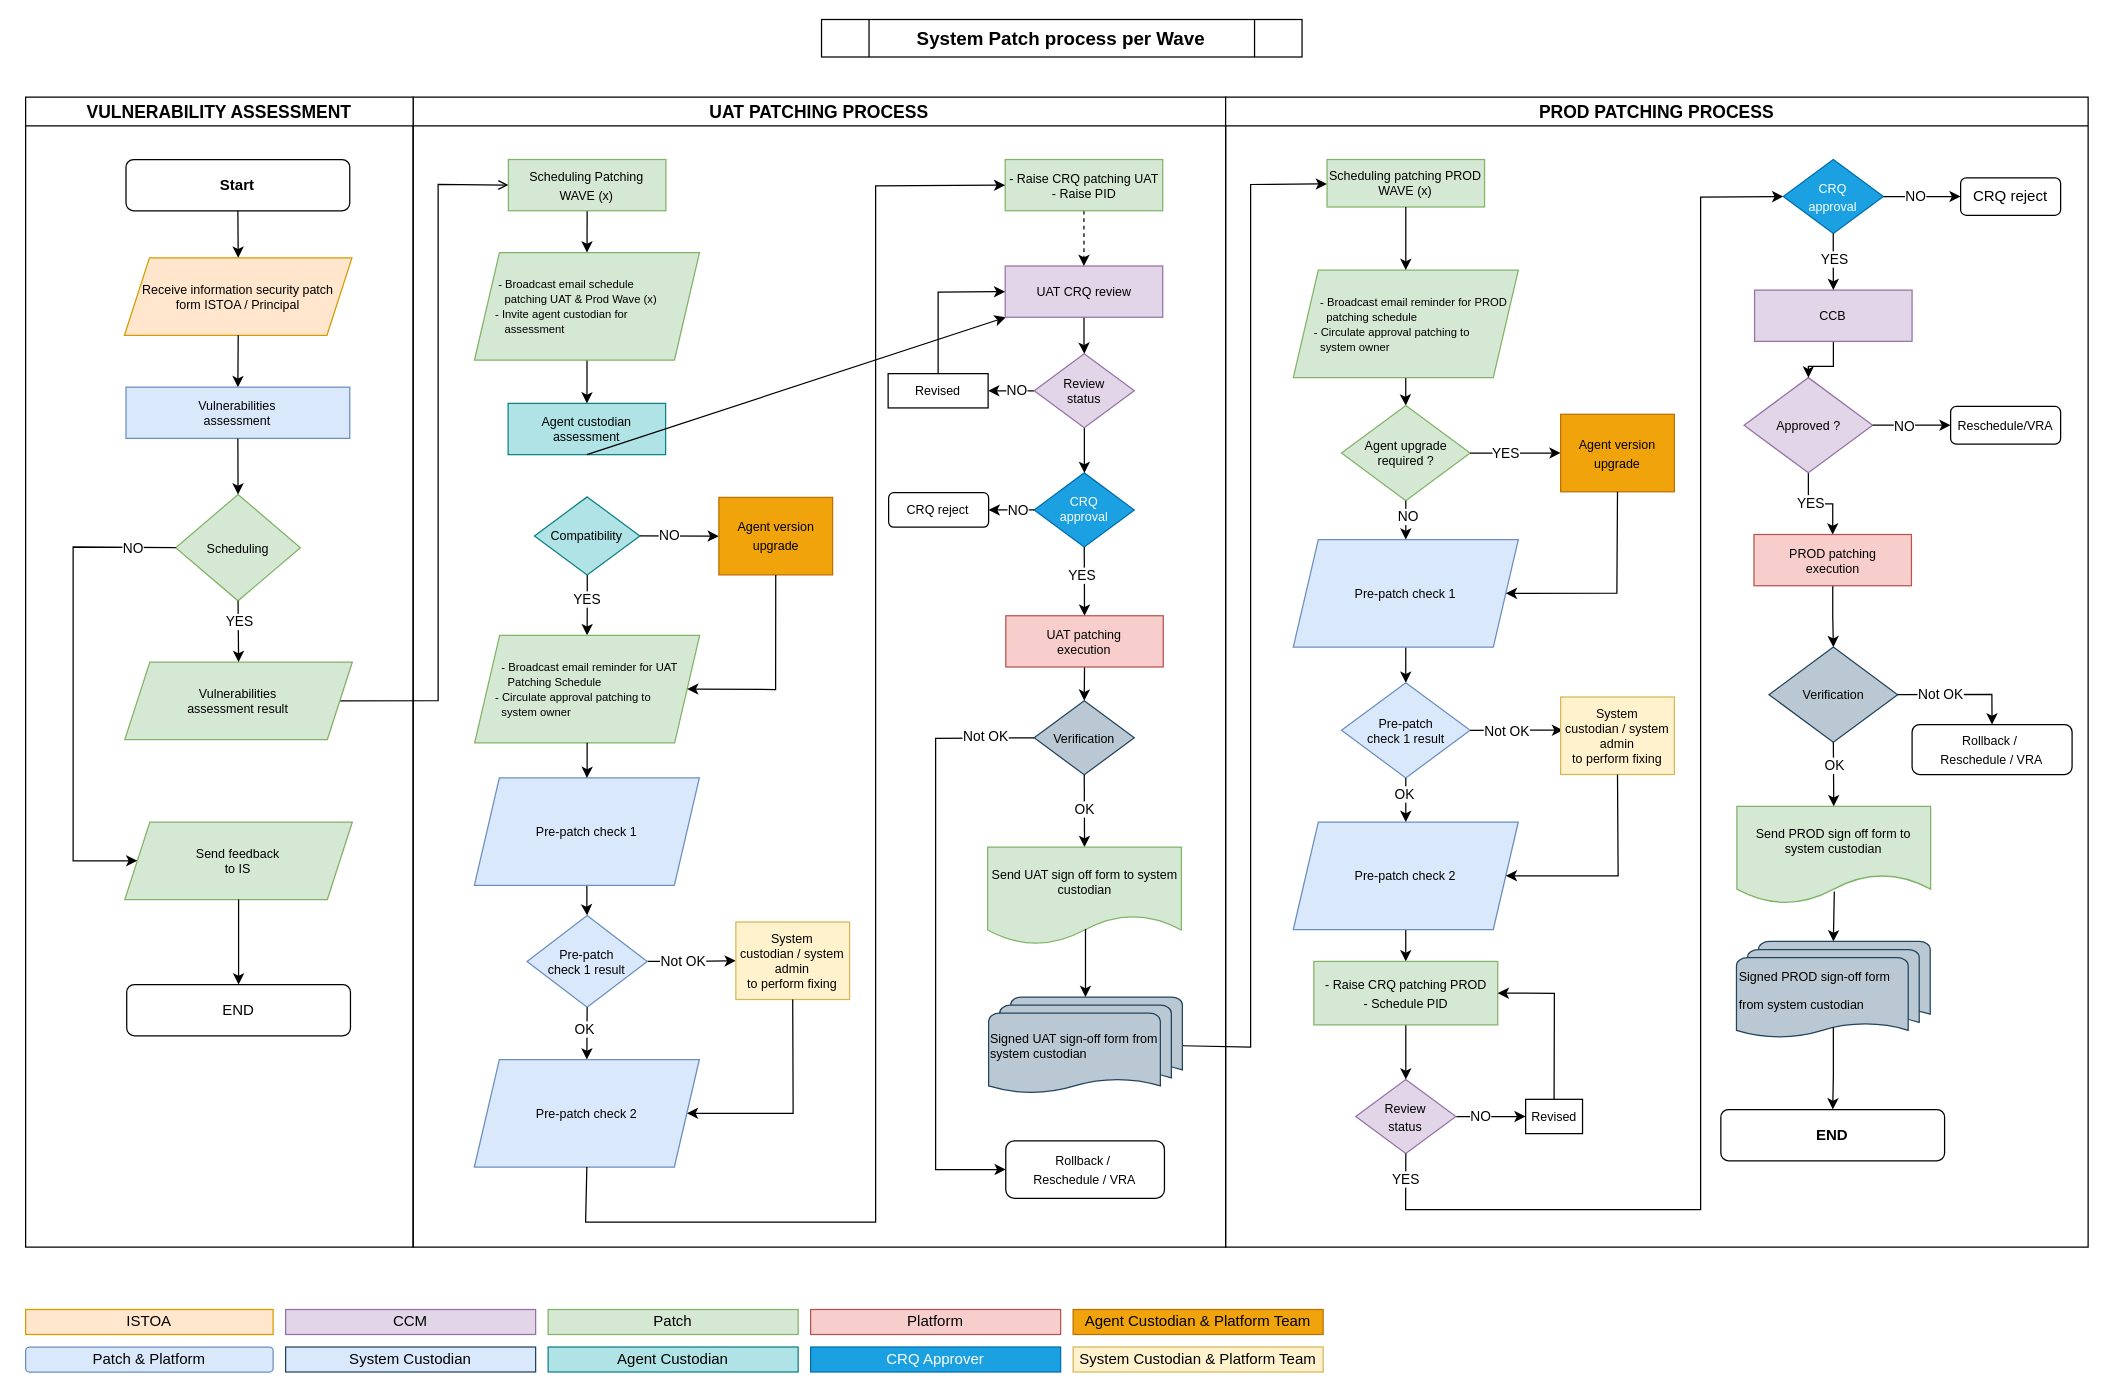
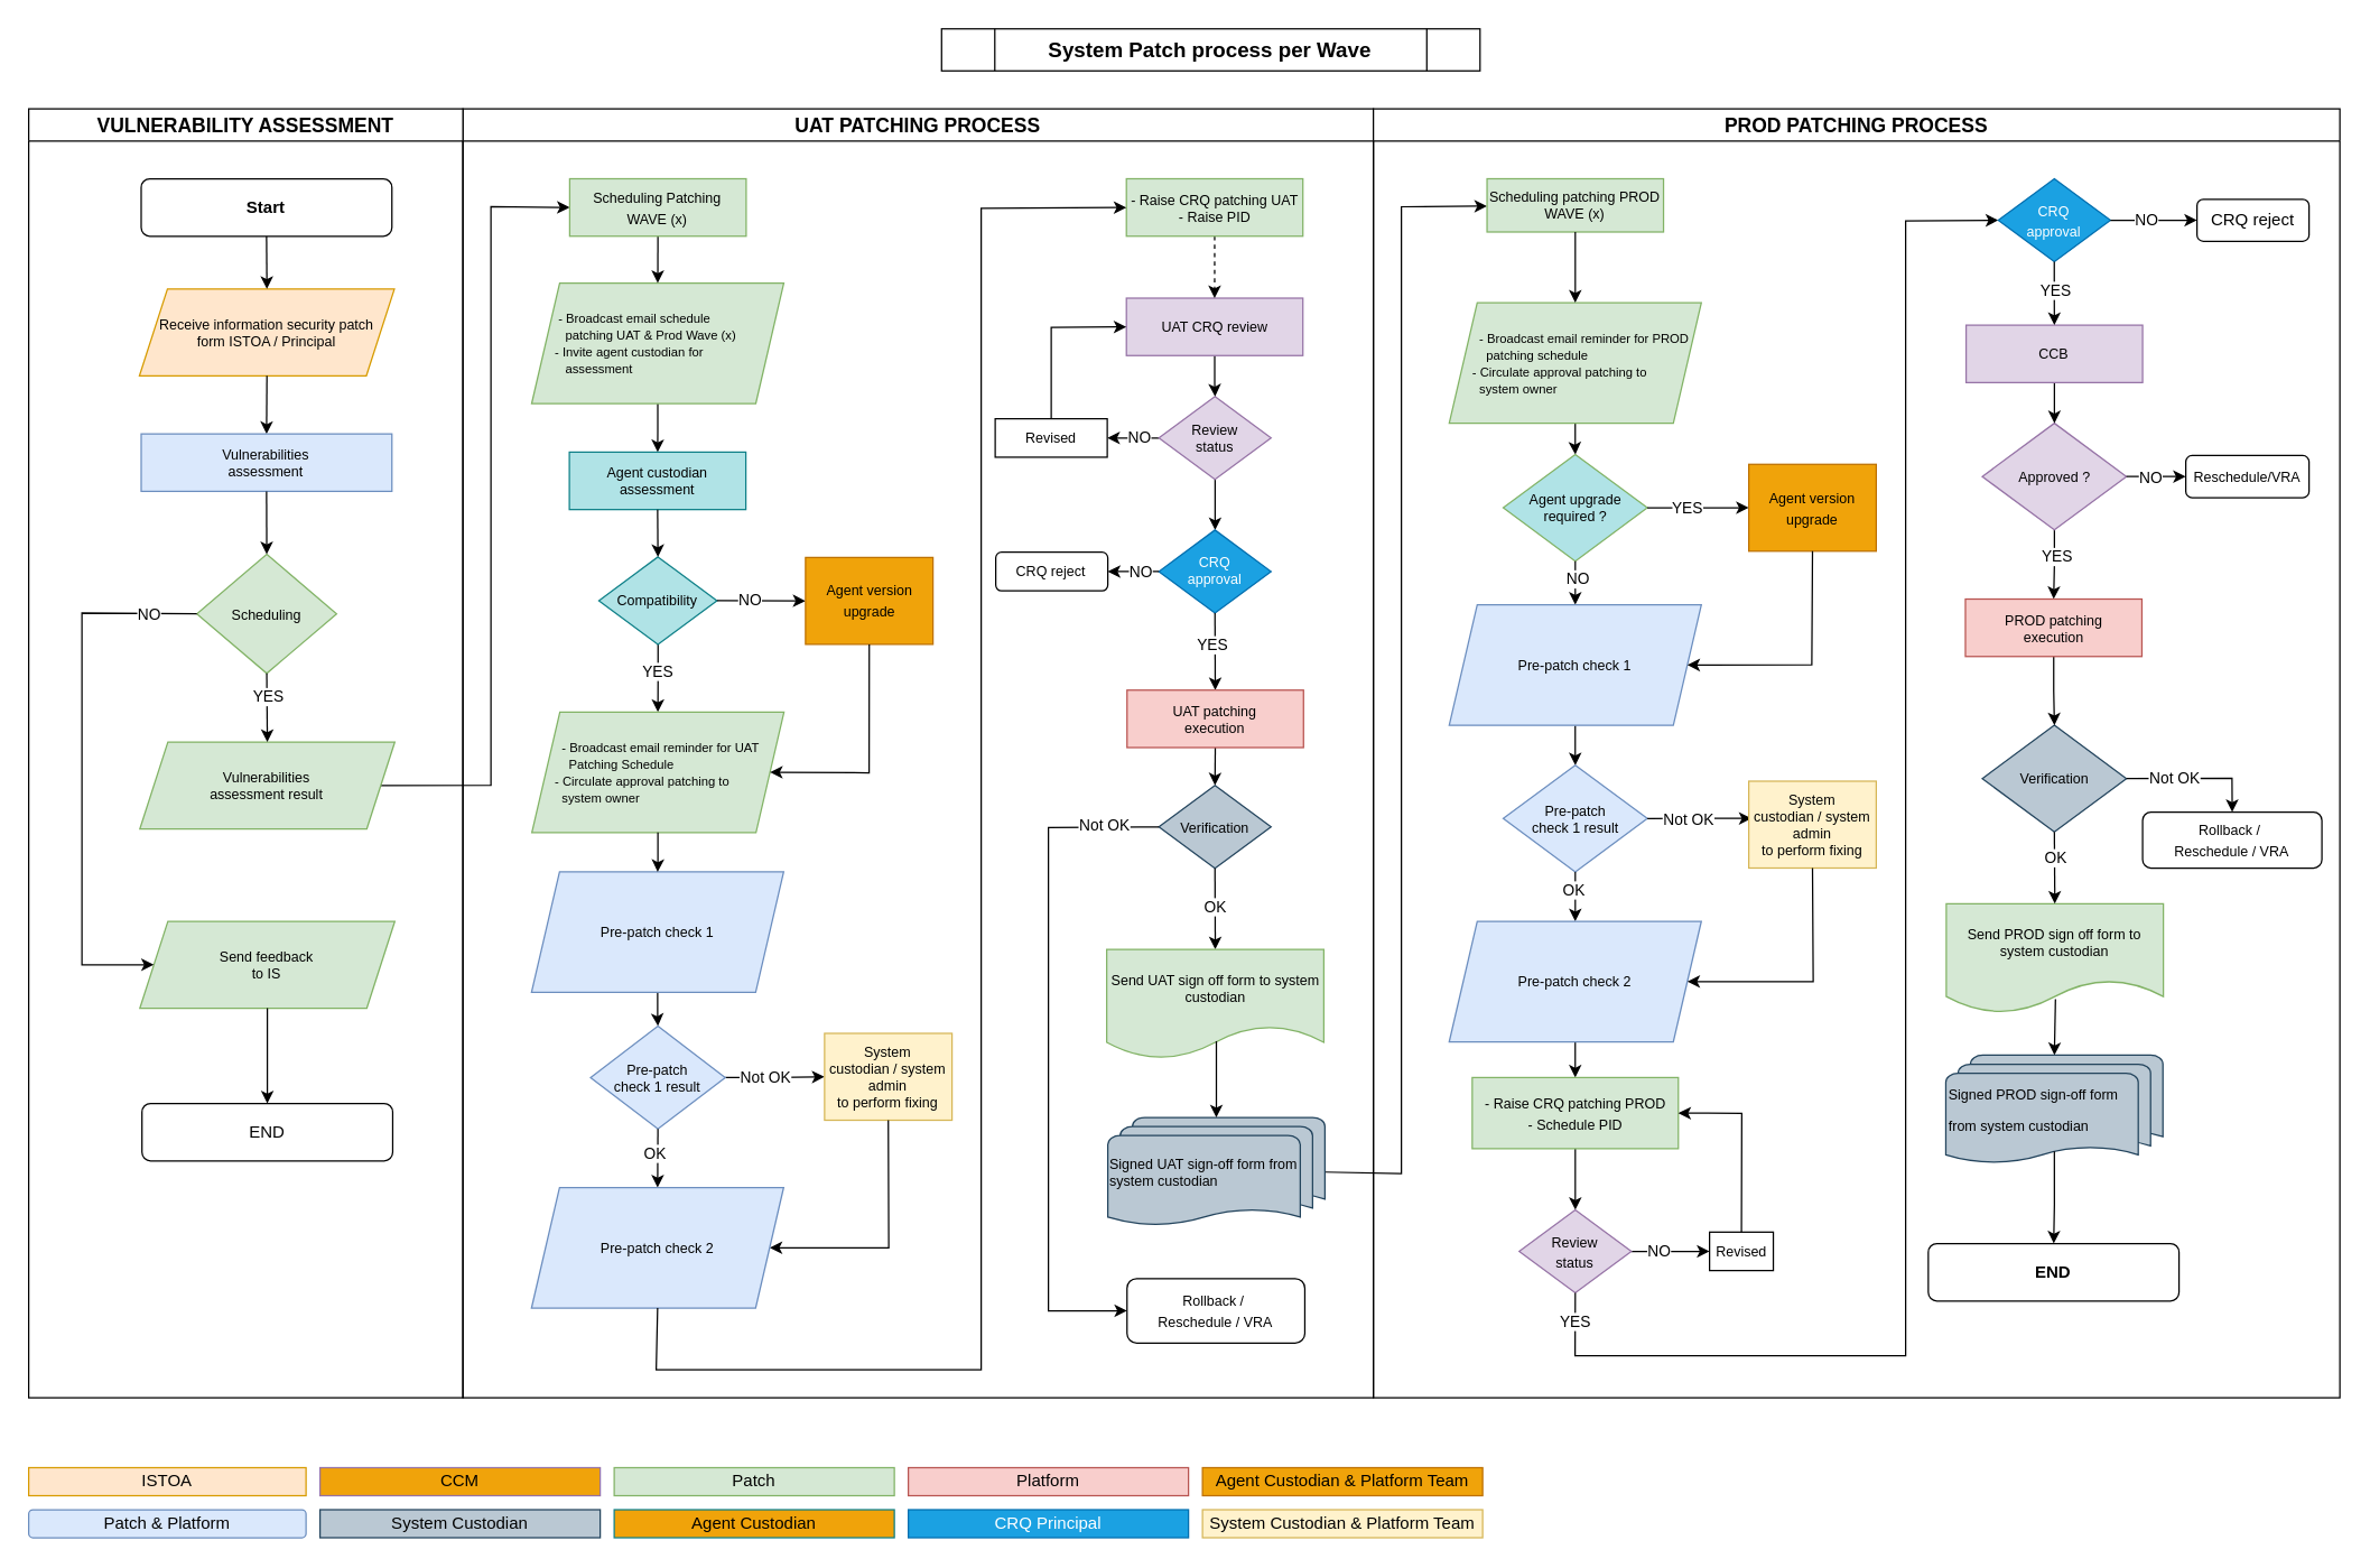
- <mxCell id="64" value="&lt;span style=&quot;text-wrap: nowrap;&quot;&gt;&lt;b&gt;System Patch process per Wave&lt;/b&gt;&lt;/span&gt;" style="shape=process;whiteSpace=wrap;html=1;backgroundOutline=1;fontSize=15;" parent="1" vertex="1"><mxGeometry x="656.73" y="15" width="384.41" height="30" as="geometry" /></mxCell>
+ <mxCell id="64" value="&lt;span style=&quot;text-wrap: nowrap;&quot;&gt;&lt;b&gt;System Patch process per Wave&lt;/b&gt;&lt;/span&gt;" style="shape=process;whiteSpace=wrap;html=1;backgroundOutline=1;fontSize=15;" parent="1" vertex="1"><mxGeometry x="671.73" y="20" width="384.41" height="30" as="geometry" /></mxCell>
- <mxCell id="75" value="" style="endArrow=open;html=1;rounded=0;exitX=1;exitY=0.5;exitDx=0;exitDy=0;entryX=0;entryY=0.5;entryDx=0;entryDy=0;" parent="1" source="122" target="95" edge="1"><mxGeometry width="50" height="50" relative="1" as="geometry"><mxPoint x="810" y="517" as="sourcePoint" /><mxPoint x="860" y="467" as="targetPoint" /><Array as="points"><mxPoint x="350" y="560" /><mxPoint x="350" y="147" /></Array></mxGeometry></mxCell>
+ <mxCell id="75" value="" style="endArrow=classic;html=1;rounded=0;exitX=1;exitY=0.5;exitDx=0;exitDy=0;entryX=0;entryY=0.5;entryDx=0;entryDy=0;" parent="1" source="122" target="95" edge="1"><mxGeometry width="50" height="50" relative="1" as="geometry"><mxPoint x="810" y="517" as="sourcePoint" /><mxPoint x="860" y="467" as="targetPoint" /><Array as="points"><mxPoint x="350" y="560" /><mxPoint x="350" y="147" /></Array></mxGeometry></mxCell>
- <mxCell id="44" value="" style="endArrow=classic;html=1;rounded=0;exitX=0.5;exitY=1;exitDx=0;exitDy=0;" parent="1" source="33" target="54" edge="1"><mxGeometry width="50" height="50" relative="1" as="geometry"><mxPoint x="391.944" y="485.511" as="sourcePoint" /><mxPoint x="462.191" y="433.514" as="targetPoint" /></mxGeometry></mxCell>
+ <mxCell id="44" value="" style="endArrow=classic;html=1;rounded=0;exitX=0.5;exitY=1;exitDx=0;exitDy=0;entryX=0.5;entryY=0;entryDx=0;entryDy=0;" parent="1" source="33" target="36" edge="1"><mxGeometry width="50" height="50" relative="1" as="geometry"><mxPoint x="391.944" y="485.511" as="sourcePoint" /><mxPoint x="462.191" y="433.514" as="targetPoint" /></mxGeometry></mxCell>
- <mxCell id="24" value="&lt;font style=&quot;font-size: 10px;&quot;&gt;Approved ?&lt;/font&gt;" style="rhombus;whiteSpace=wrap;html=1;fillColor=#e1d5e7;strokeColor=#9673a6;" parent="1" vertex="1"><mxGeometry x="1394.722" y="301.505" width="102.892" height="76.161" as="geometry" /></mxCell>
+ <mxCell id="24" value="&lt;font style=&quot;font-size: 10px;&quot;&gt;Approved ?&lt;/font&gt;" style="rhombus;whiteSpace=wrap;html=1;fillColor=#e1d5e7;strokeColor=#9673a6;" parent="1" vertex="1"><mxGeometry x="1414.722" y="301.505" width="102.892" height="76.161" as="geometry" /></mxCell>
- <mxCell id="3" value="&lt;span data-teams=&quot;true&quot;&gt;&lt;span style=&quot;white-space-collapse: preserve;&quot;&gt;&lt;p&gt;Agent upgrade required ?&lt;/p&gt;&lt;/span&gt;&lt;/span&gt;" style="rhombus;whiteSpace=wrap;html=1;fontFamily=Helvetica;fontSize=10;fillColor=#d5e8d4;strokeColor=#82b366;" parent="1" vertex="1"><mxGeometry x="1072.697" y="323.744" width="102.892" height="76.161" as="geometry" /></mxCell>
+ <mxCell id="3" value="&lt;span data-teams=&quot;true&quot;&gt;&lt;span style=&quot;white-space-collapse: preserve;&quot;&gt;&lt;p&gt;Agent upgrade required ?&lt;/p&gt;&lt;/span&gt;&lt;/span&gt;" style="rhombus;whiteSpace=wrap;html=1;fontFamily=Helvetica;fontSize=10;fillColor=#b0e3e6;strokeColor=#82b366;" parent="1" vertex="1"><mxGeometry x="1072.697" y="323.744" width="102.892" height="76.161" as="geometry" /></mxCell>
- <mxCell id="136" value="CCM" style="rounded=0;whiteSpace=wrap;html=1;fillColor=#e1d5e7;strokeColor=#9673a6;rotation=0;" parent="1" vertex="1"><mxGeometry x="227.99" y="1047" width="200.01" height="20" as="geometry" /></mxCell>
+ <mxCell id="136" value="CCM" style="rounded=0;whiteSpace=wrap;html=1;fillColor=#f0a30a;strokeColor=#9673a6;rotation=0;" parent="1" vertex="1"><mxGeometry x="227.99" y="1047" width="200.01" height="20" as="geometry" /></mxCell>
- <mxCell id="137" value="System Custodian" style="rounded=0;whiteSpace=wrap;html=1;fillColor=#dae8fc;strokeColor=#23445d;rotation=0;" parent="1" vertex="1"><mxGeometry x="227.99" y="1077" width="200.01" height="20" as="geometry" /></mxCell>
+ <mxCell id="137" value="System Custodian" style="rounded=0;whiteSpace=wrap;html=1;fillColor=#bac8d3;strokeColor=#23445d;rotation=0;" parent="1" vertex="1"><mxGeometry x="227.99" y="1077" width="200.01" height="20" as="geometry" /></mxCell>
- <mxCell id="138" value="Agent Custodian" style="rounded=0;whiteSpace=wrap;html=1;fillColor=#b0e3e6;strokeColor=#0e8088;rotation=0;" parent="1" vertex="1"><mxGeometry x="438" y="1077" width="200.01" height="20" as="geometry" /></mxCell>
+ <mxCell id="138" value="Agent Custodian" style="rounded=0;whiteSpace=wrap;html=1;fillColor=#f0a30a;strokeColor=#0e8088;rotation=0;" parent="1" vertex="1"><mxGeometry x="438" y="1077" width="200.01" height="20" as="geometry" /></mxCell>
- <mxCell id="143" value="CRQ Approver" style="rounded=0;whiteSpace=wrap;html=1;fillColor=#1ba1e2;strokeColor=#006EAF;fontColor=#ffffff;" parent="1" vertex="1"><mxGeometry x="647.99" y="1077" width="200.01" height="20" as="geometry" /></mxCell>
+ <mxCell id="143" value="CRQ Principal" style="rounded=0;whiteSpace=wrap;html=1;fillColor=#1ba1e2;strokeColor=#006EAF;fontColor=#ffffff;" parent="1" vertex="1"><mxGeometry x="647.99" y="1077" width="200.01" height="20" as="geometry" /></mxCell>
